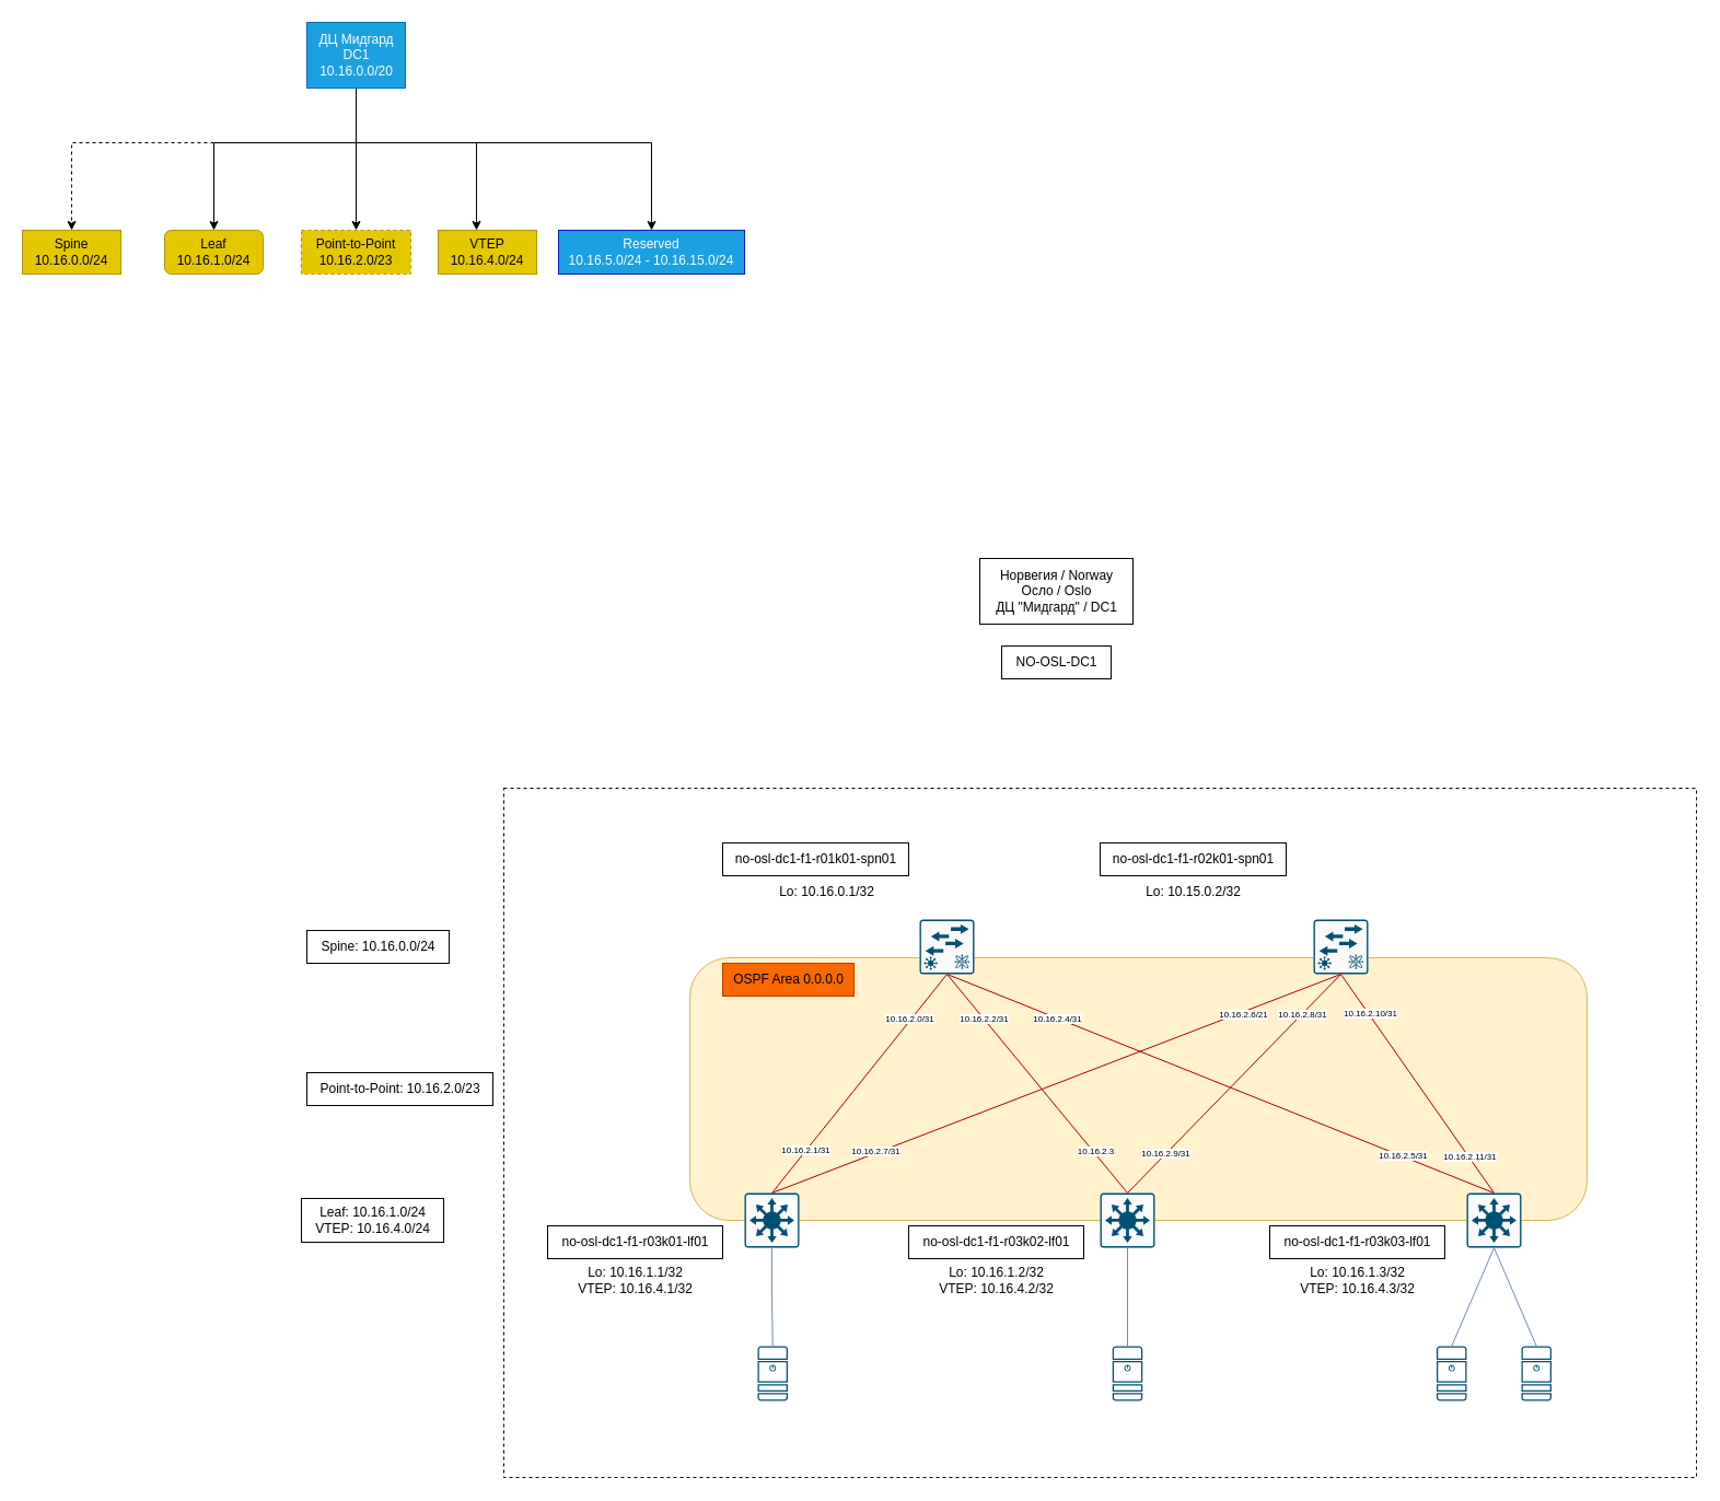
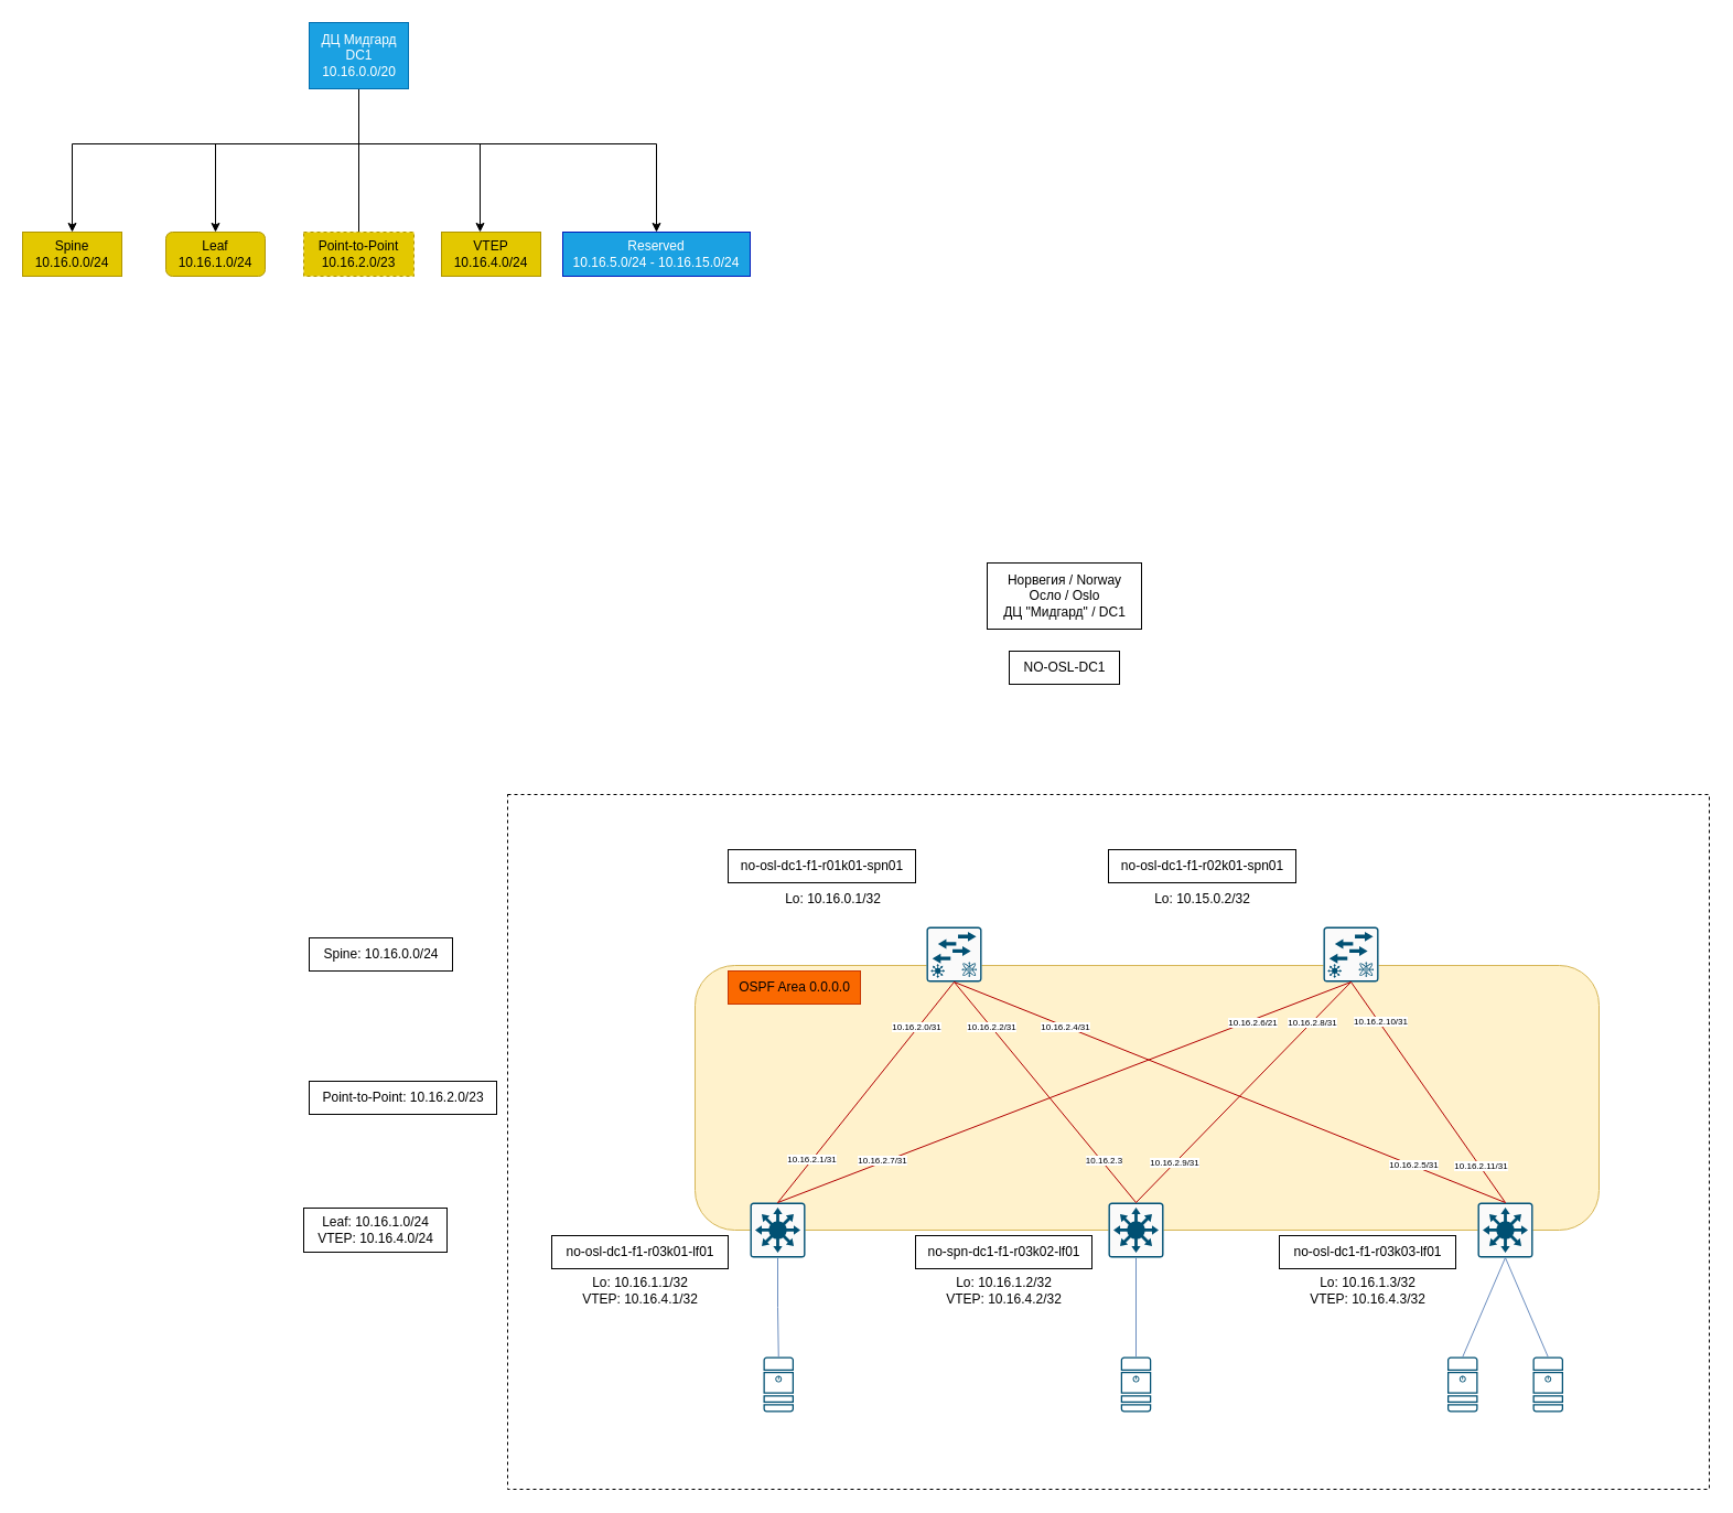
- <mxCell id="54" style="edgeStyle=orthogonalEdgeStyle;rounded=0;orthogonalLoop=1;jettySize=auto;html=1;entryX=0.5;entryY=0;entryDx=0;entryDy=0;dashed=1;" parent="1" source="55" target="56" edge="1"><mxGeometry relative="1" as="geometry"><Array as="points"><mxPoint x="325" y="130" /><mxPoint x="65" y="130" /></Array></mxGeometry></mxCell>
+ <mxCell id="54" style="edgeStyle=orthogonalEdgeStyle;rounded=0;orthogonalLoop=1;jettySize=auto;html=1;entryX=0.5;entryY=0;entryDx=0;entryDy=0;" parent="1" source="55" target="56" edge="1"><mxGeometry relative="1" as="geometry"><Array as="points"><mxPoint x="325" y="130" /><mxPoint x="65" y="130" /></Array></mxGeometry></mxCell>
- <mxCell id="51" value="" style="edgeStyle=orthogonalEdgeStyle;rounded=0;orthogonalLoop=1;jettySize=auto;html=1;" parent="1" source="55" target="58" edge="1"><mxGeometry relative="1" as="geometry" /></mxCell>
+ <mxCell id="51" value="" style="edgeStyle=orthogonalEdgeStyle;rounded=0;orthogonalLoop=1;jettySize=auto;html=1;endArrow=none;" parent="1" source="55" target="58" edge="1"><mxGeometry relative="1" as="geometry" /></mxCell>
- <mxCell id="40" value="no-osl-dc1-f1-r03k02-lf01" style="text;html=1;align=center;verticalAlign=middle;resizable=0;points=[];autosize=1;strokeColor=default;fillColor=default;" parent="1" vertex="1"><mxGeometry x="830" y="1120" width="160" height="30" as="geometry" /></mxCell>
+ <mxCell id="40" value="no-spn-dc1-f1-r03k02-lf01" style="text;html=1;align=center;verticalAlign=middle;resizable=0;points=[];autosize=1;strokeColor=default;fillColor=default;" parent="1" vertex="1"><mxGeometry x="830" y="1120" width="160" height="30" as="geometry" /></mxCell>
